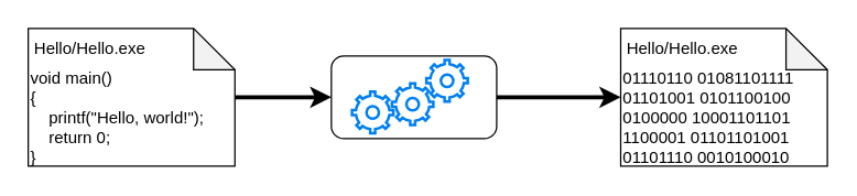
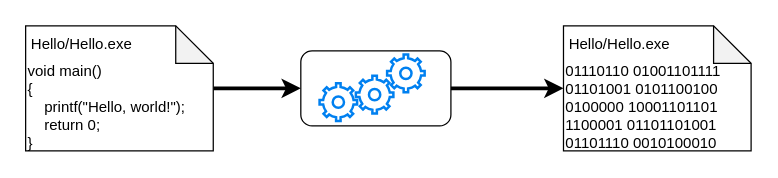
- <mxCell id="11" value="01110110 01081101111 01101001 0101100100  0100000 10001101101  1100001 01101101001  01101110 0010100010" style="text;strokeColor=none;fillColor=none;align=left;verticalAlign=middle;rounded=0;whiteSpace=wrap;" vertex="1" parent="2"><mxGeometry x="430" y="30" width="130" height="70" as="geometry" /></mxCell>
+ <mxCell id="11" value="01110110 01001101111 01101001 0101100100  0100000 10001101101  1100001 01101101001  01101110 0010100010" style="text;strokeColor=none;fillColor=none;align=left;verticalAlign=middle;rounded=0;whiteSpace=wrap;" vertex="1" parent="2"><mxGeometry x="430" y="30" width="130" height="70" as="geometry" /></mxCell>
